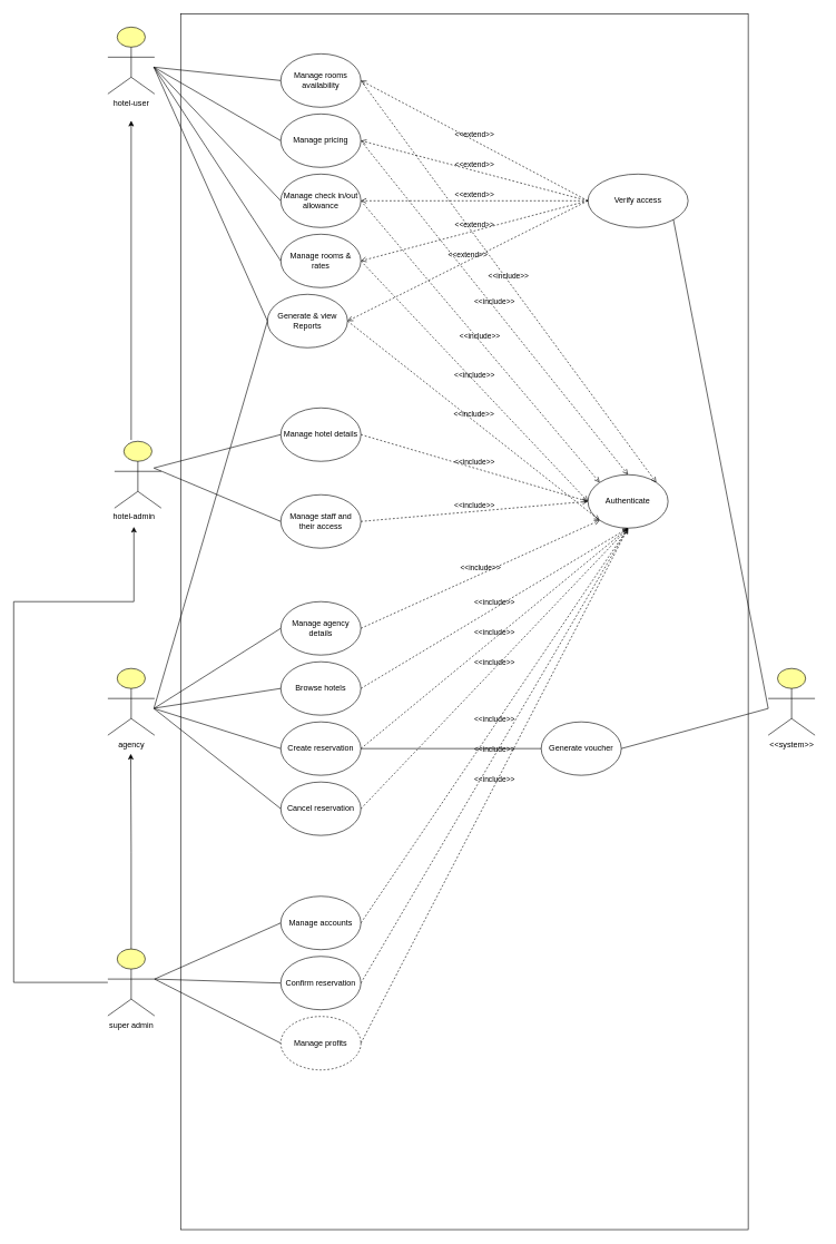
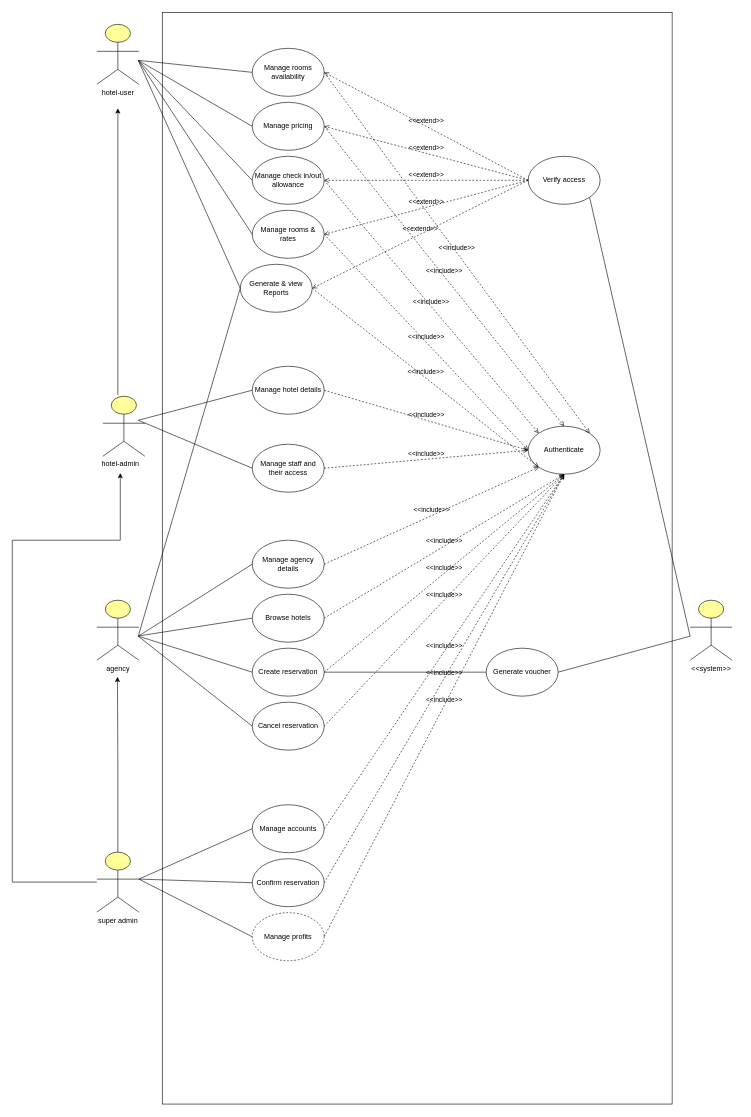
- <mxCell id="8" value="Verify access" style="ellipse;whiteSpace=wrap;html=1;" parent="1" vertex="1"><mxGeometry x="880" y="260" width="150" height="80" as="geometry" /></mxCell>
+ <mxCell id="8" value="Verify access" style="ellipse;whiteSpace=wrap;html=1;" parent="1" vertex="1"><mxGeometry x="880" y="260" width="120" height="80" as="geometry" /></mxCell>
